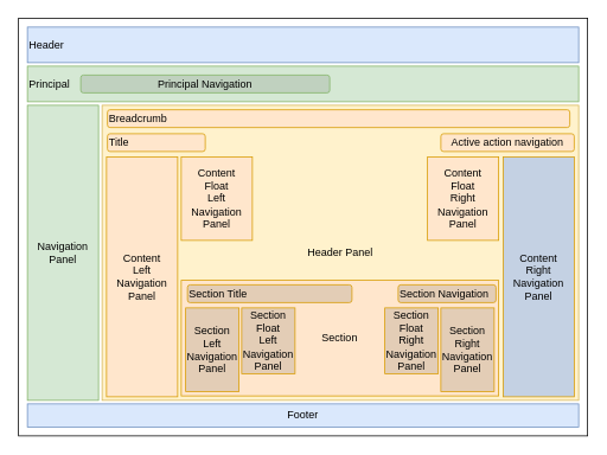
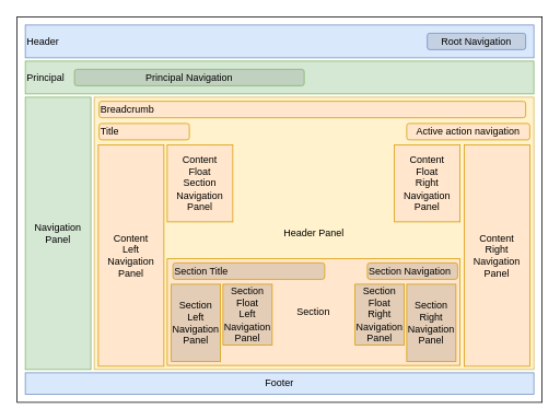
+ <mxCell id="5" value="Root Navigation" style="rounded=1;whiteSpace=wrap;html=1;fillColor=#C4D1E3;strokeColor=#6c8ebf;" parent="3" link="#root-navigation" tooltip="Root navigation is built from the root action children starting with index 1, i.e. principal's siblings" vertex="1"><mxGeometry x="520" y="40" width="120" height="20" as="geometry" /></mxCell>
- <mxCell id="14" value="Content&lt;br&gt;Float&lt;br&gt;Left&lt;br&gt;Navigation&lt;br&gt;Panel" style="rounded=0;whiteSpace=wrap;html=1;fillColor=#ffe6cc;strokeColor=#d79b00;" parent="11" link="#content-float-left-navigation-panel" tooltip="Built from floatLeftNavigation actions of the active action" vertex="1"><mxGeometry x="203" y="176" width="80" height="94" as="geometry" /></mxCell>
+ <mxCell id="14" value="Content&lt;br&gt;Float&lt;br&gt;Section&lt;br&gt;Navigation&lt;br&gt;Panel" style="rounded=0;whiteSpace=wrap;html=1;fillColor=#ffe6cc;strokeColor=#d79b00;" parent="11" link="#content-float-left-navigation-panel" tooltip="Built from floatLeftNavigation actions of the active action" vertex="1"><mxGeometry x="203" y="176" width="80" height="94" as="geometry" /></mxCell>
- <mxCell id="19" value="Content&lt;br&gt;Right&lt;br&gt;Navigation&lt;br&gt;Panel" style="rounded=0;whiteSpace=wrap;html=1;fillColor=#c4d1e3;strokeColor=#d79b00;" parent="11" link="#content-right-navigation-panel" tooltip="Built from rightNavigation actions of the active action" vertex="1"><mxGeometry x="565" y="176" width="80" height="270" as="geometry" /></mxCell>
+ <mxCell id="19" value="Content&lt;br&gt;Right&lt;br&gt;Navigation&lt;br&gt;Panel" style="rounded=0;whiteSpace=wrap;html=1;fillColor=#ffe6cc;strokeColor=#d79b00;" parent="11" link="#content-right-navigation-panel" tooltip="Built from rightNavigation actions of the active action" vertex="1"><mxGeometry x="565" y="176" width="80" height="270" as="geometry" /></mxCell>
